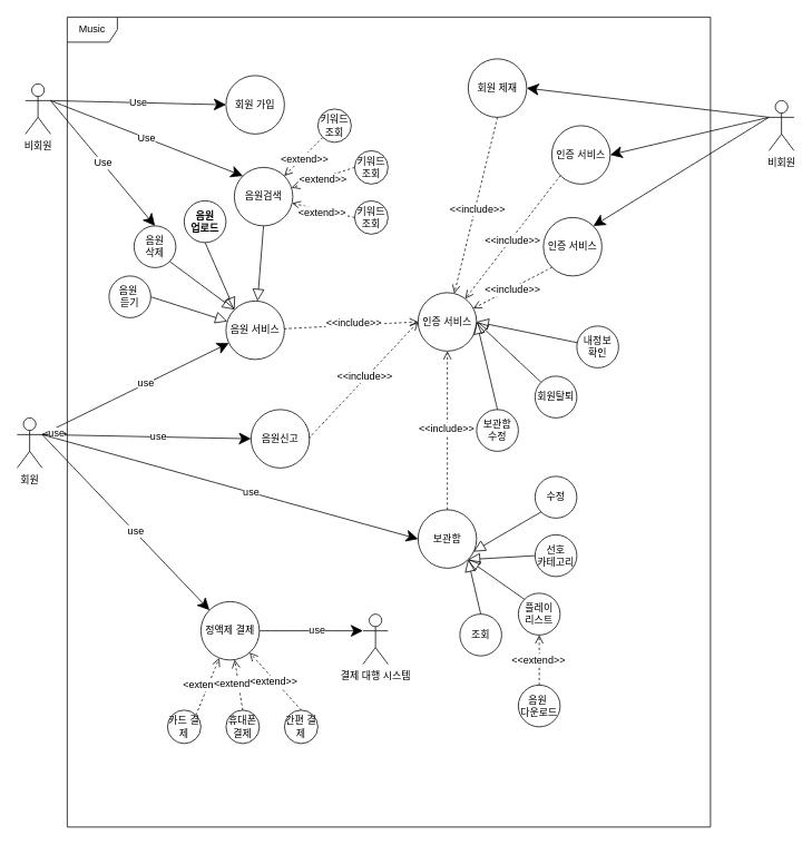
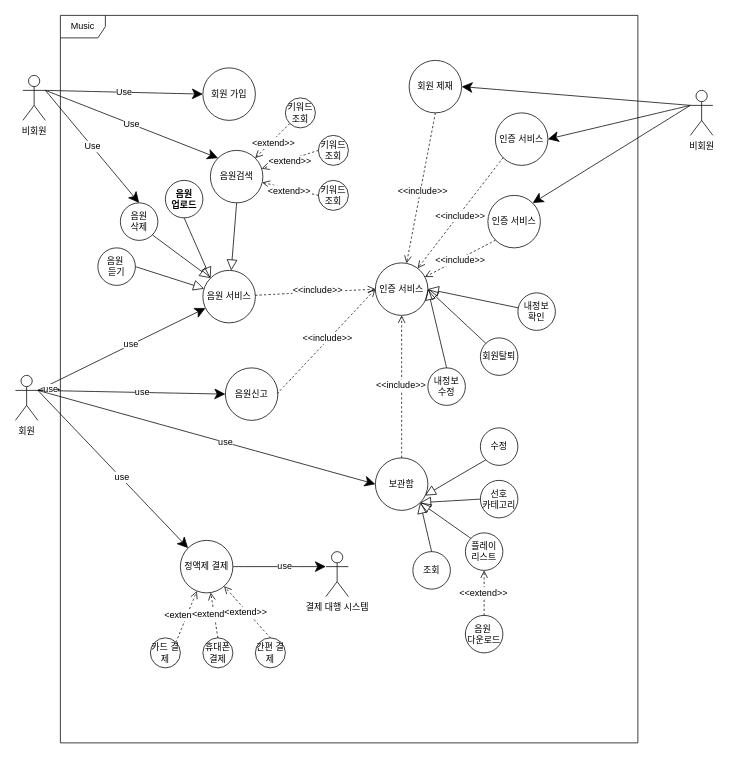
- <mxCell id="66" value="회원 제재" style="ellipse;whiteSpace=wrap;html=1;" parent="1" vertex="1"><mxGeometry x="560" y="70" width="70" height="70" as="geometry" /></mxCell>
+ <mxCell id="66" value="회원 제재" style="ellipse;whiteSpace=wrap;html=1;" parent="1" vertex="1"><mxGeometry x="545" y="80" width="70" height="70" as="geometry" /></mxCell>
- <mxCell id="78" value="보관함&lt;div&gt;수정&lt;/div&gt;" style="ellipse;whiteSpace=wrap;html=1;" parent="1" vertex="1"><mxGeometry x="570" y="490" width="50" height="50" as="geometry" /></mxCell>
+ <mxCell id="78" value="내정보&lt;div&gt;수정&lt;/div&gt;" style="ellipse;whiteSpace=wrap;html=1;" parent="1" vertex="1"><mxGeometry x="570" y="490" width="50" height="50" as="geometry" /></mxCell>
